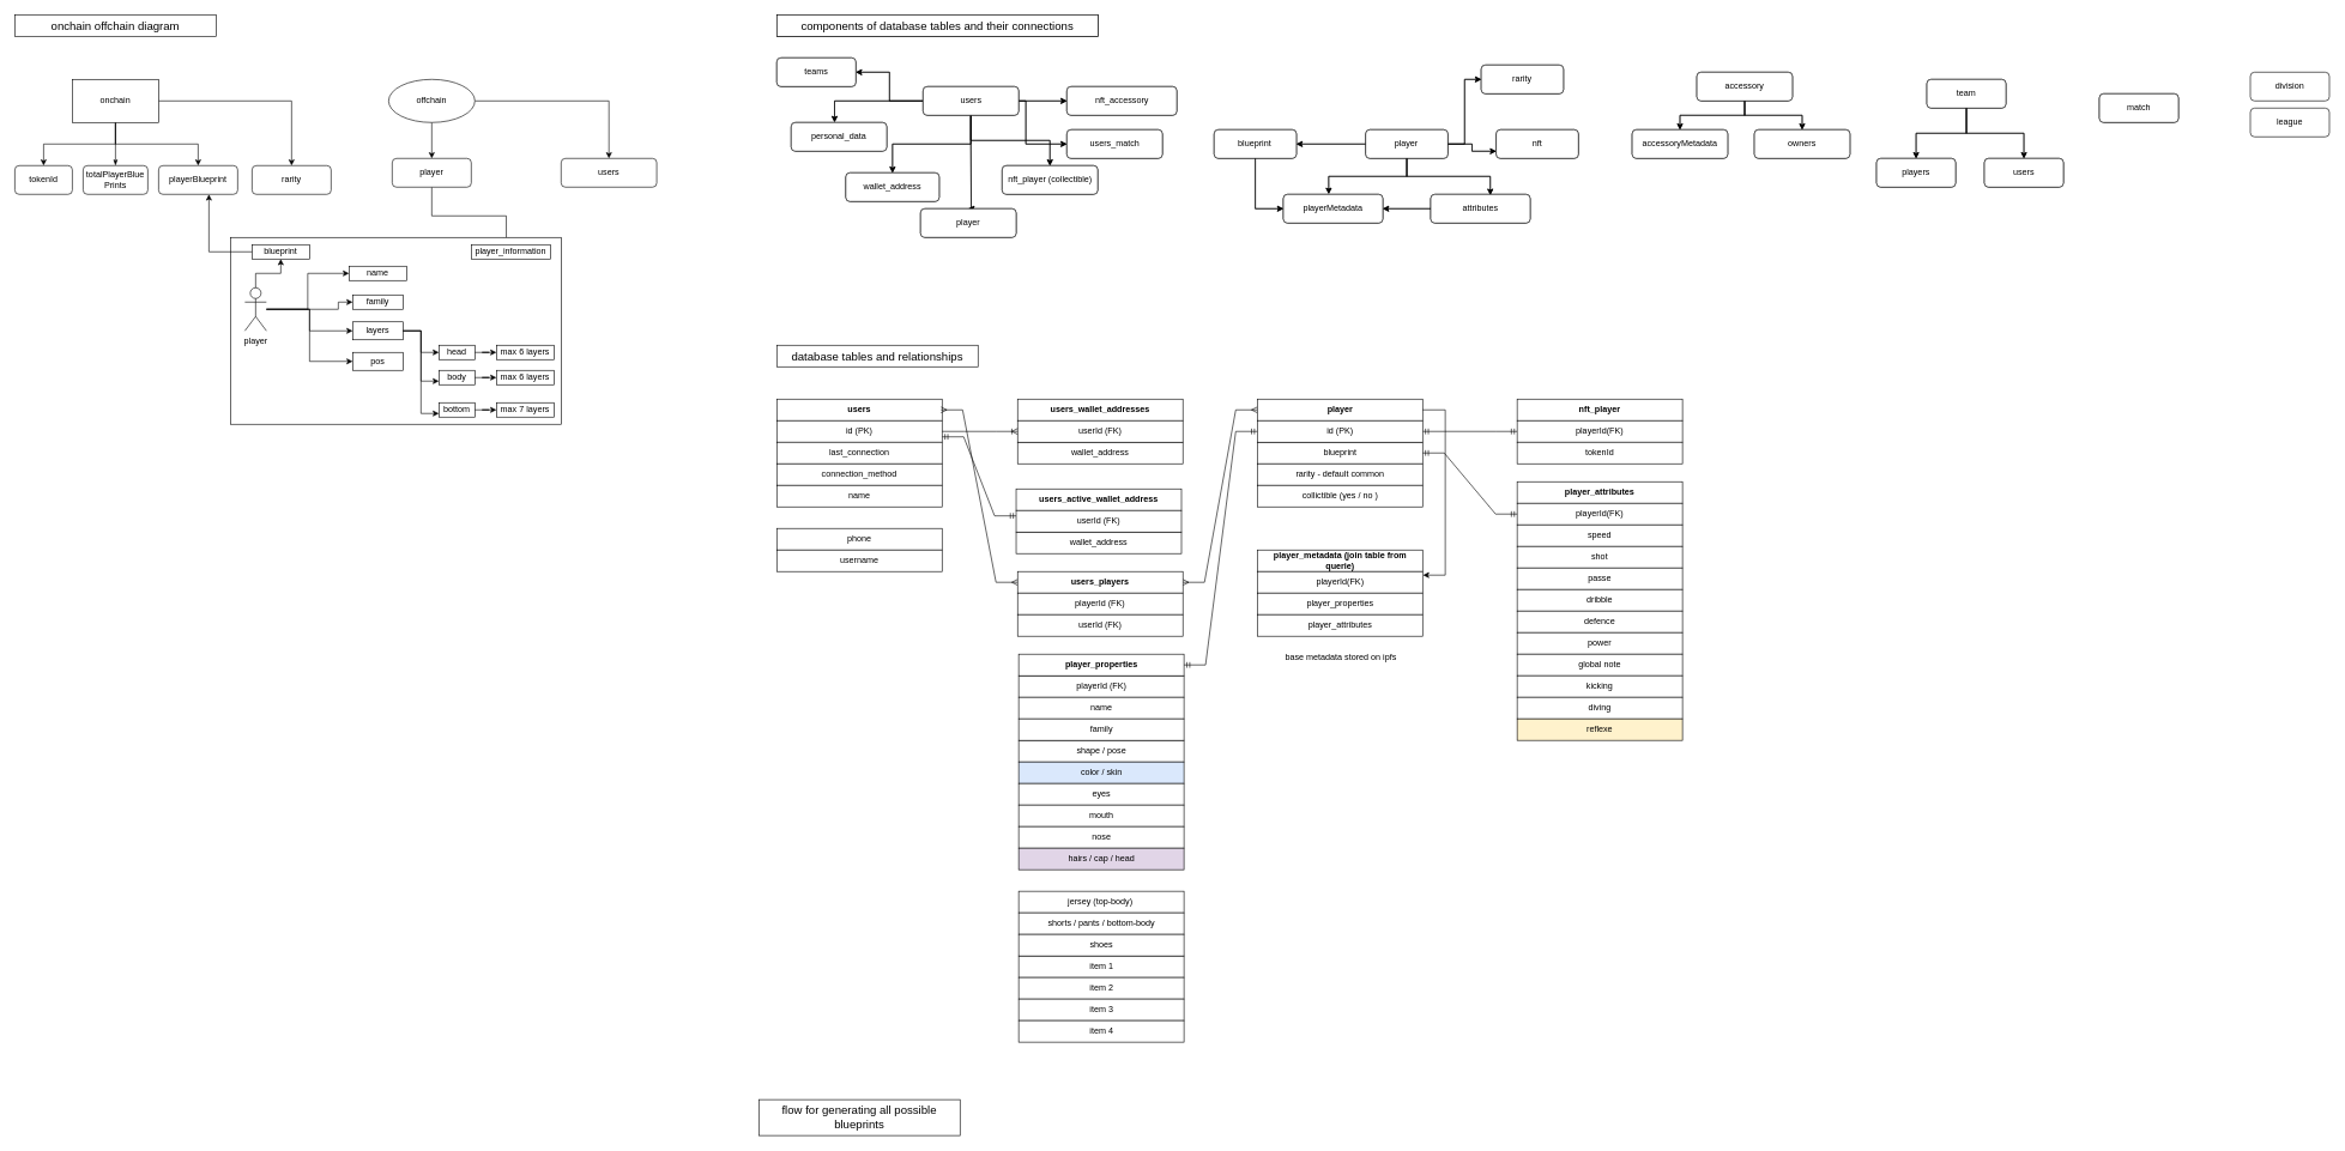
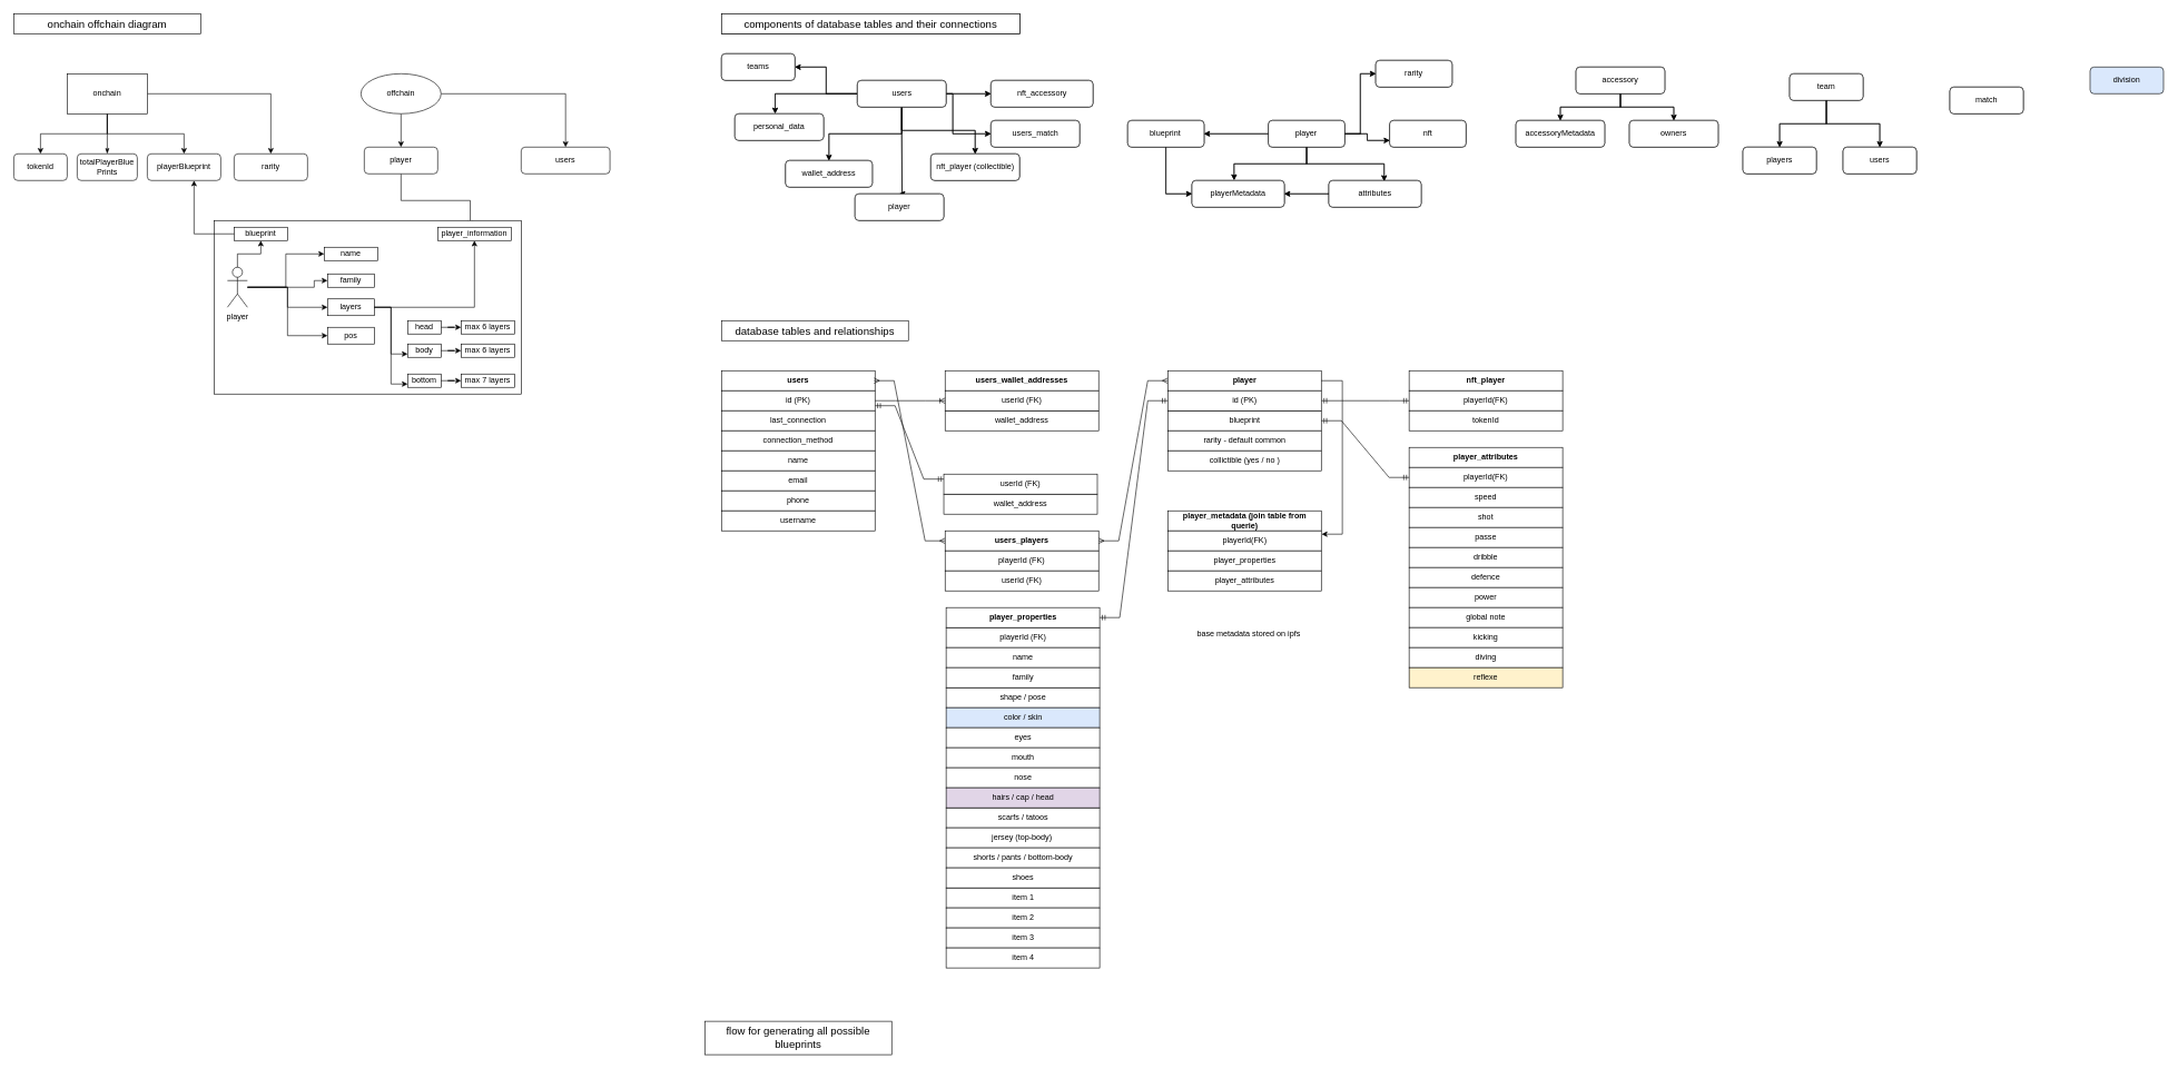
- <mxCell id="57" value="division" style="rounded=1;whiteSpace=wrap;html=1;" parent="1" vertex="1"><mxGeometry x="3130" y="100" width="110" height="40" as="geometry" /></mxCell>
+ <mxCell id="57" value="division" style="rounded=1;whiteSpace=wrap;html=1;fillColor=#dae8fc;" parent="1" vertex="1"><mxGeometry x="3130" y="100" width="110" height="40" as="geometry" /></mxCell>
- <mxCell id="61" value="league" style="rounded=1;whiteSpace=wrap;html=1;" parent="1" vertex="1"><mxGeometry x="3130" y="150" width="110" height="40" as="geometry" /></mxCell>
- <mxCell id="28" style="edgeStyle=orthogonalEdgeStyle;rounded=0;orthogonalLoop=1;jettySize=auto;html=1;entryX=0;entryY=0.5;entryDx=0;entryDy=0;" parent="17" source="25" target="27" edge="1"><mxGeometry relative="1" as="geometry" /></mxCell>
+ <mxCell id="28" style="edgeStyle=orthogonalEdgeStyle;rounded=0;orthogonalLoop=1;jettySize=auto;html=1;" parent="17" source="25" target="41" edge="1"><mxGeometry relative="1" as="geometry" /></mxCell>
- <mxCell id="87" value="users_active_wallet_address" style="rounded=0;whiteSpace=wrap;html=1;fontStyle=1" parent="85" vertex="1"><mxGeometry width="230" height="30" as="geometry" /></mxCell>
+ <mxCell id="78" value="email" style="rounded=0;whiteSpace=wrap;html=1;" parent="71" vertex="1"><mxGeometry y="150" width="230" height="30" as="geometry" /></mxCell>
- <mxCell id="223" value="base metadata stored on ipfs" style="text;html=1;strokeColor=none;fillColor=none;align=center;verticalAlign=middle;whiteSpace=wrap;rounded=0;" parent="1" vertex="1"><mxGeometry x="1748.5" y="900" width="231.5" height="30" as="geometry" /></mxCell>
+ <mxCell id="223" value="base metadata stored on ipfs" style="text;html=1;strokeColor=none;fillColor=none;align=center;verticalAlign=middle;whiteSpace=wrap;rounded=0;" parent="1" vertex="1"><mxGeometry x="1753.5" y="935" width="231.5" height="30" as="geometry" /></mxCell>
+ <mxCell id="202" value="scarfs / tatoos" style="rounded=0;whiteSpace=wrap;html=1;container=0;" parent="1" vertex="1"><mxGeometry x="1416.5" y="1210" width="230" height="30" as="geometry" /></mxCell>
